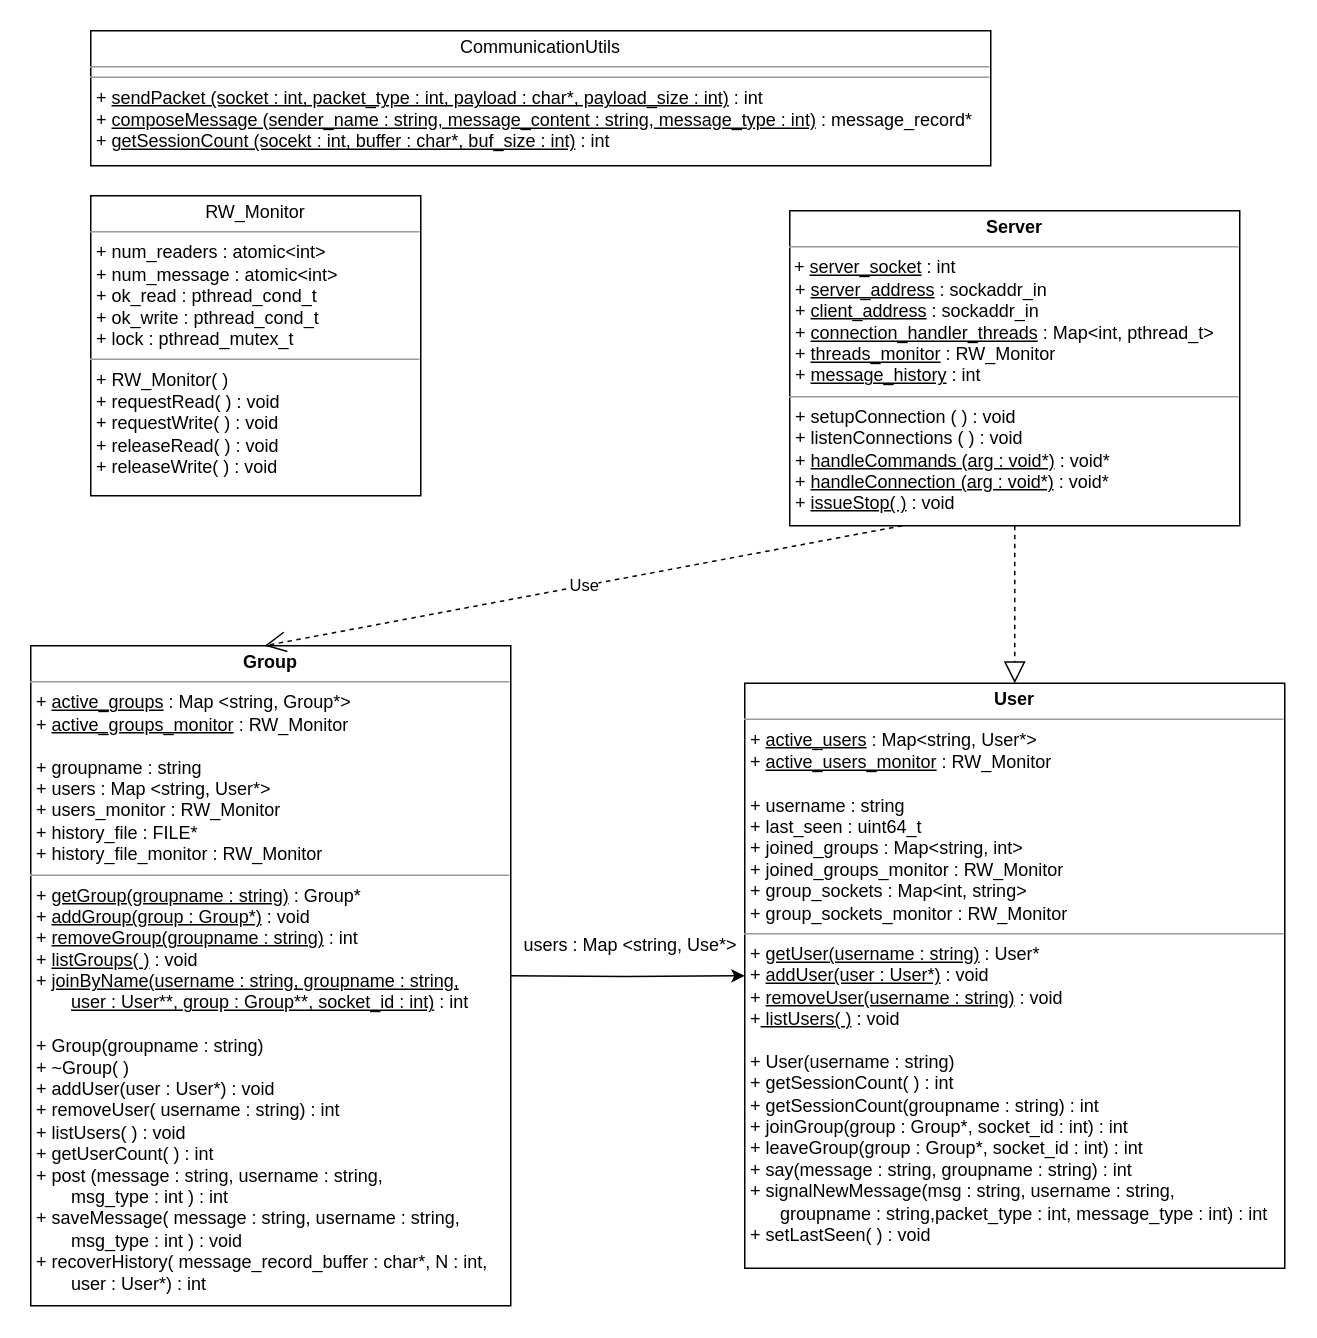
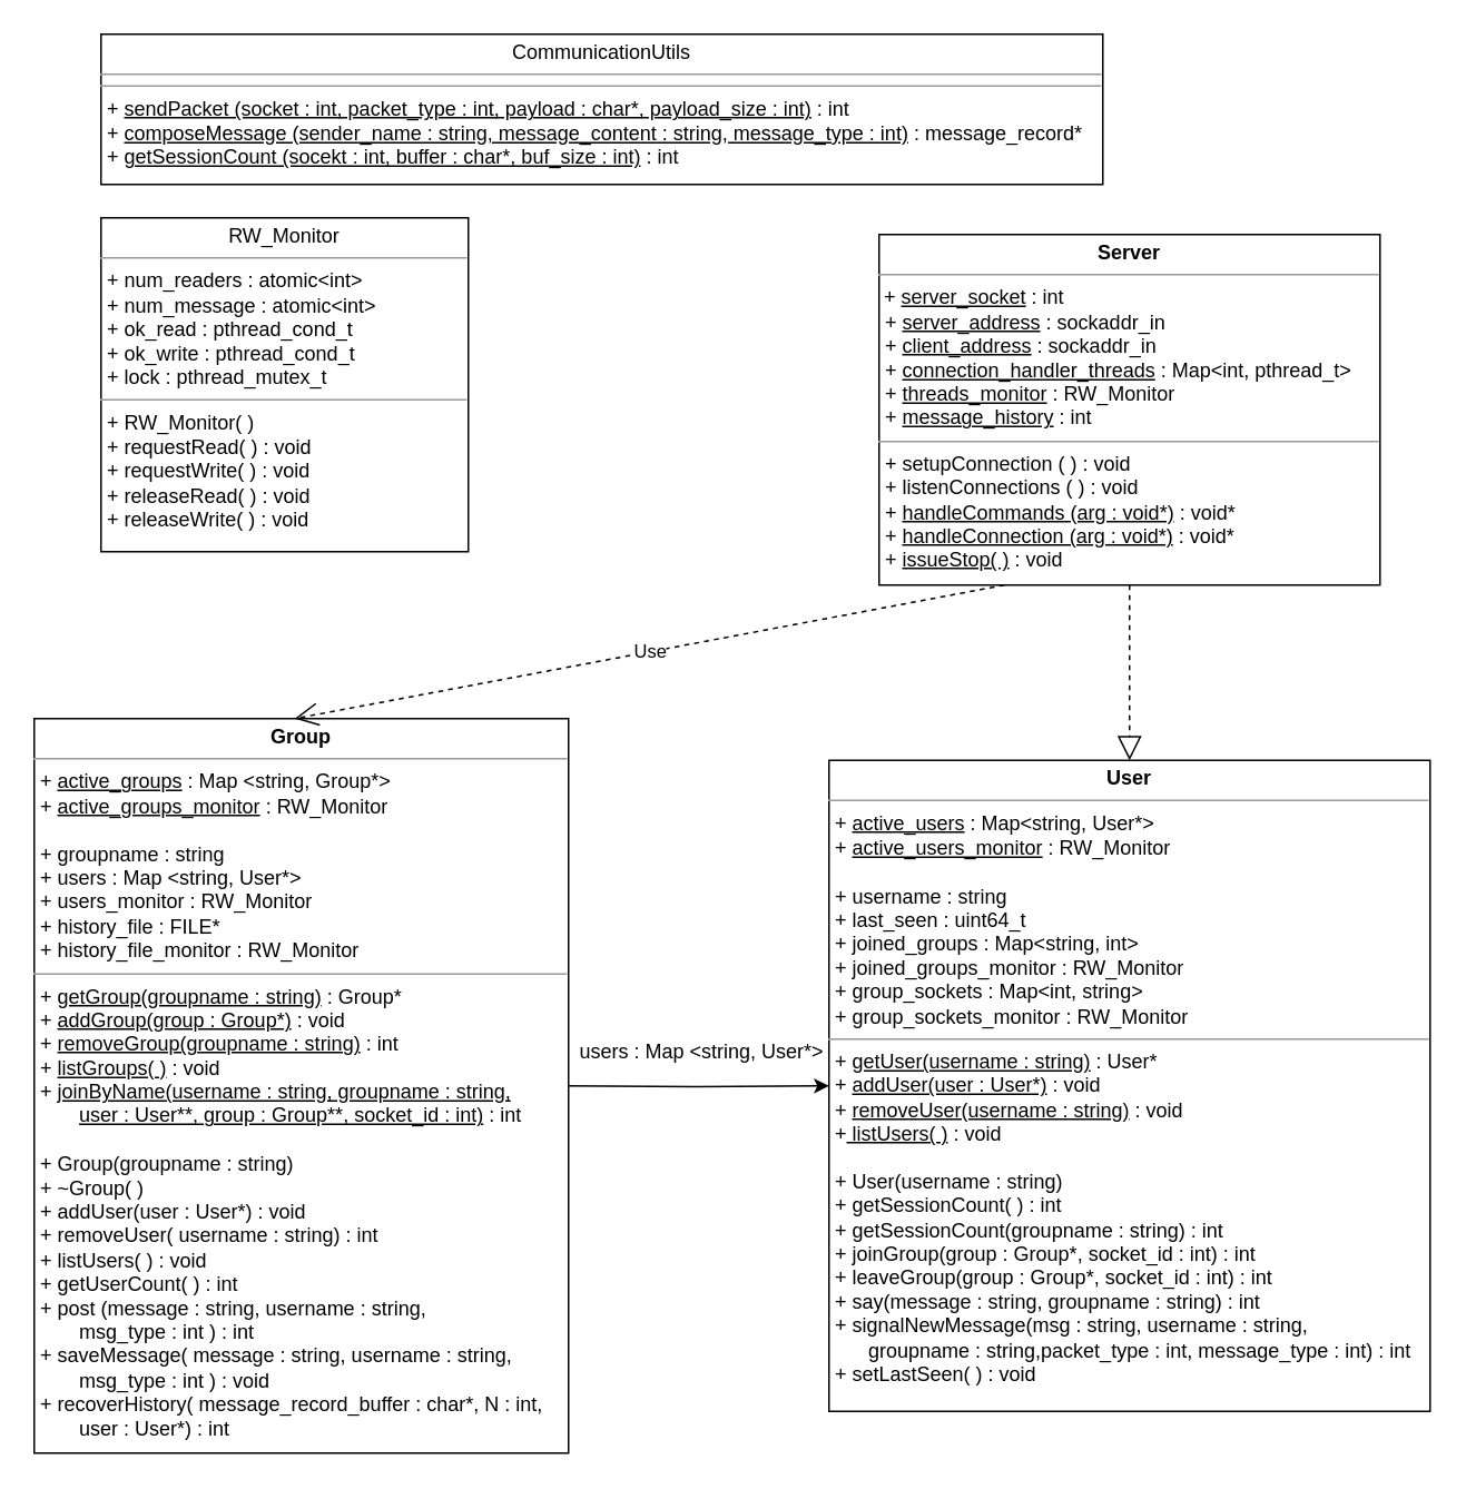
- <mxCell id="6" value="users : Map &amp;lt;string, Use*&amp;gt;" style="text;html=1;strokeColor=none;fillColor=none;align=center;verticalAlign=middle;whiteSpace=wrap;rounded=0;" vertex="1" parent="1"><mxGeometry x="335" y="620" width="170" height="20" as="geometry" /></mxCell>
+ <mxCell id="6" value="users : Map &amp;lt;string, User*&amp;gt;" style="text;html=1;strokeColor=none;fillColor=none;align=center;verticalAlign=middle;whiteSpace=wrap;rounded=0;" vertex="1" parent="1"><mxGeometry x="335" y="620" width="170" height="20" as="geometry" /></mxCell>
